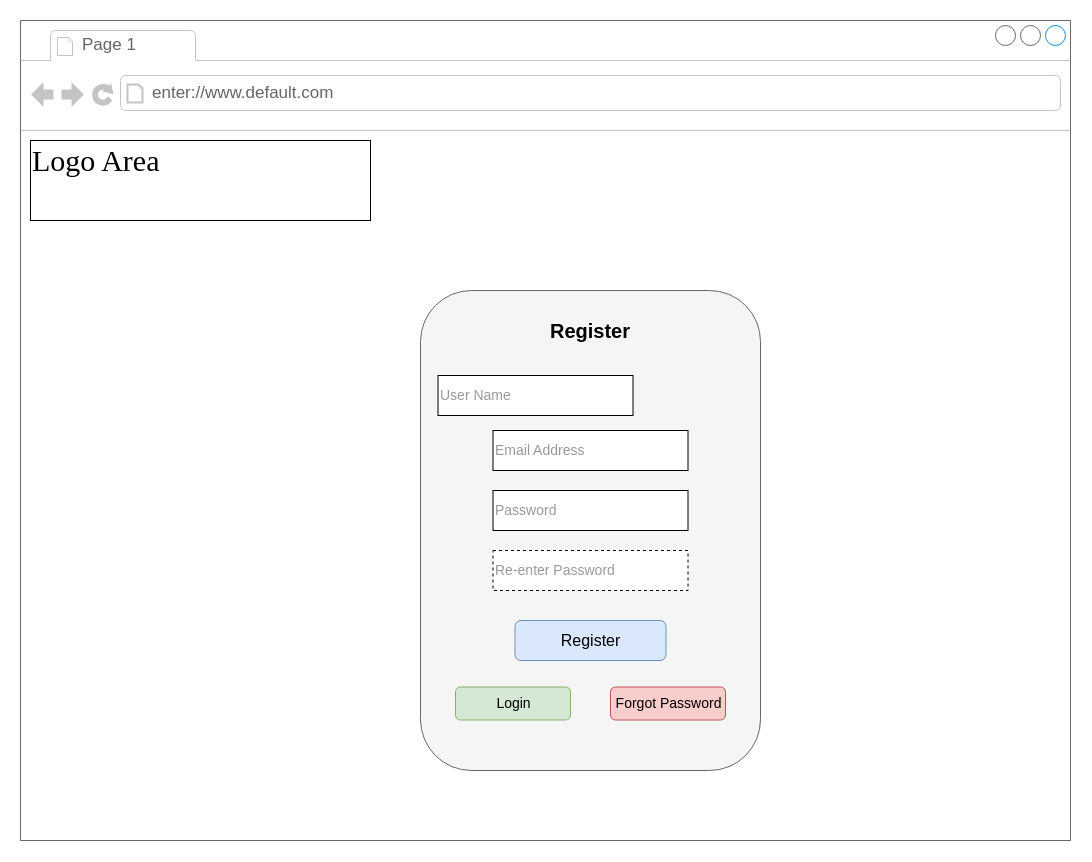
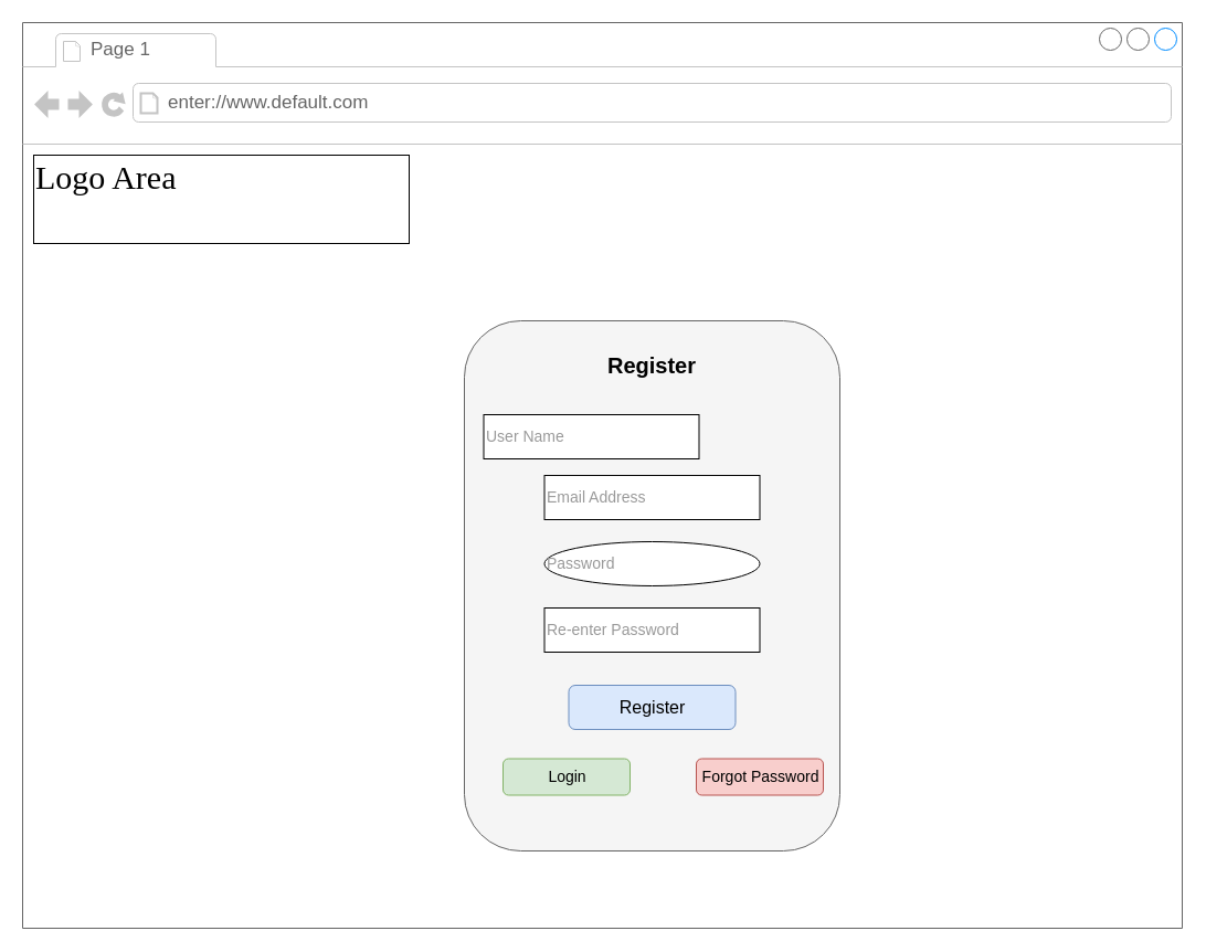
- <mxCell id="13" value="&lt;font style=&quot;font-size: 14px&quot; color=&quot;#999999&quot;&gt;Password&lt;/font&gt;" style="rounded=0;whiteSpace=wrap;html=1;strokeColor=#000000;align=left;" vertex="1" parent="2"><mxGeometry x="472.5" y="470" width="195" height="40" as="geometry" /></mxCell>
+ <mxCell id="13" value="&lt;font style=&quot;font-size: 14px&quot; color=&quot;#999999&quot;&gt;Password&lt;/font&gt;" style="ellipse;whiteSpace=wrap;html=1;strokeColor=#000000;align=left;" vertex="1" parent="2"><mxGeometry x="472.5" y="470" width="195" height="40" as="geometry" /></mxCell>
- <mxCell id="14" value="&lt;font style=&quot;font-size: 14px&quot; color=&quot;#999999&quot;&gt;Re-enter Password&lt;/font&gt;" style="rounded=0;whiteSpace=wrap;html=1;strokeColor=#000000;align=left;dashed=1;" vertex="1" parent="2"><mxGeometry x="472.5" y="530" width="195" height="40" as="geometry" /></mxCell>
+ <mxCell id="14" value="&lt;font style=&quot;font-size: 14px&quot; color=&quot;#999999&quot;&gt;Re-enter Password&lt;/font&gt;" style="rounded=0;whiteSpace=wrap;html=1;strokeColor=#000000;align=left;" vertex="1" parent="2"><mxGeometry x="472.5" y="530" width="195" height="40" as="geometry" /></mxCell>
- <mxCell id="12" value="&lt;font style=&quot;font-size: 14px&quot;&gt;Forgot Password&lt;/font&gt;" style="rounded=1;align=center;fillColor=#f8cecc;strokeColor=#b85450;html=1;fontSize=12" vertex="1" parent="2"><mxGeometry x="590" y="666.5" width="115" height="33" as="geometry" /></mxCell>
+ <mxCell id="12" value="&lt;font style=&quot;font-size: 14px&quot;&gt;Forgot Password&lt;/font&gt;" style="rounded=1;align=center;fillColor=#f8cecc;strokeColor=#b85450;html=1;fontSize=12" vertex="1" parent="2"><mxGeometry x="610" y="666.5" width="115" height="33" as="geometry" /></mxCell>
